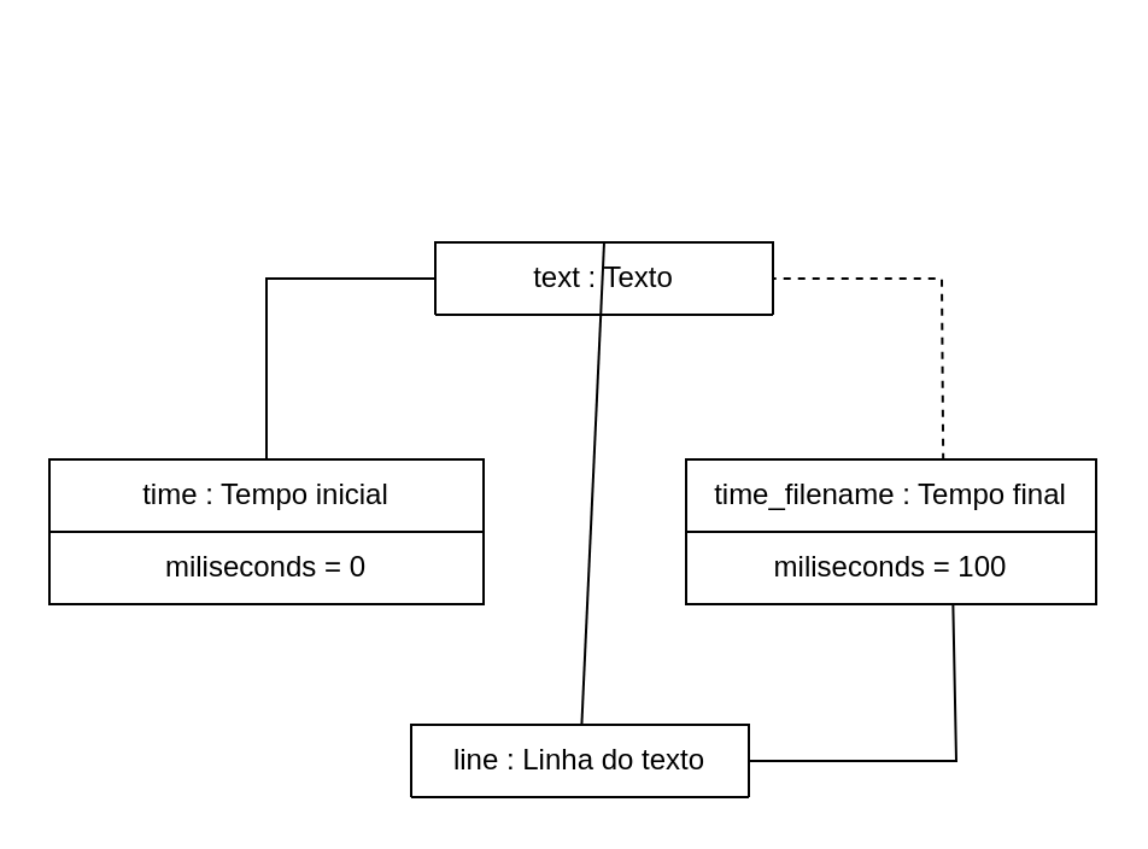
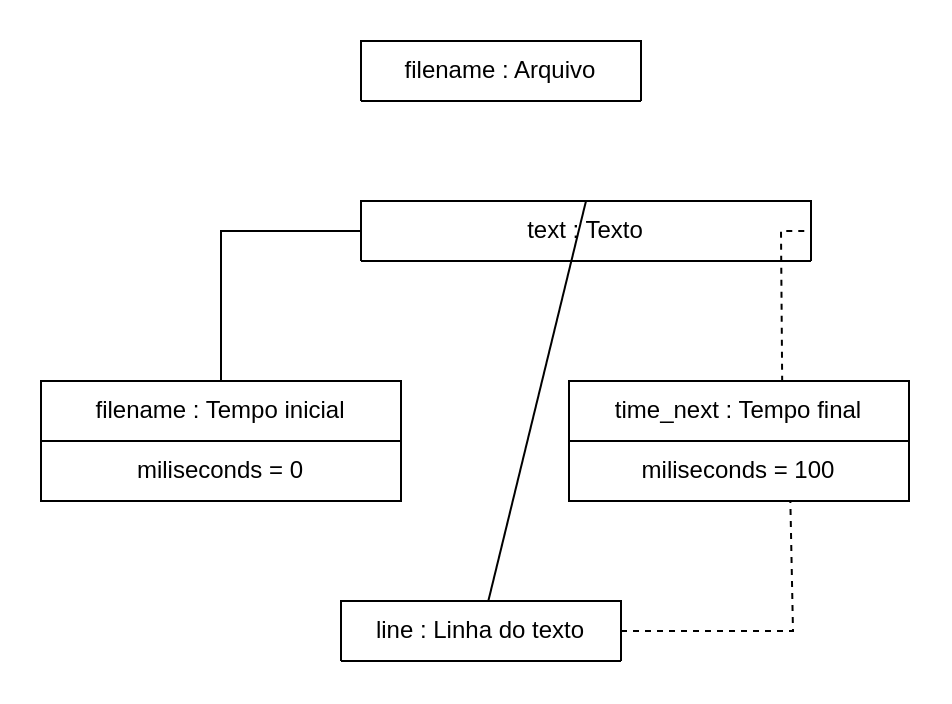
+ <mxCell id="2" value="filename : Arquivo" style="swimlane;fontStyle=0;childLayout=stackLayout;horizontal=1;startSize=30;horizontalStack=0;resizeParent=1;resizeParentMax=0;resizeLast=0;collapsible=1;marginBottom=0;whiteSpace=wrap;html=1;" parent="1" vertex="1"><mxGeometry x="180" y="20" width="140" height="30" as="geometry" /></mxCell>
- <mxCell id="3" value="text : Texto" style="swimlane;fontStyle=0;childLayout=stackLayout;horizontal=1;startSize=30;horizontalStack=0;resizeParent=1;resizeParentMax=0;resizeLast=0;collapsible=1;marginBottom=0;whiteSpace=wrap;html=1;" parent="1" vertex="1"><mxGeometry x="180" y="100" width="140" height="30" as="geometry" /></mxCell>
+ <mxCell id="3" value="text : Texto" style="swimlane;fontStyle=0;childLayout=stackLayout;horizontal=1;startSize=30;horizontalStack=0;resizeParent=1;resizeParentMax=0;resizeLast=0;collapsible=1;marginBottom=0;whiteSpace=wrap;html=1;" parent="1" vertex="1"><mxGeometry x="180" y="100" width="225" height="30" as="geometry" /></mxCell>
- <mxCell id="4" value="time : Tempo inicial" style="swimlane;fontStyle=0;childLayout=stackLayout;horizontal=1;startSize=30;horizontalStack=0;resizeParent=1;resizeParentMax=0;resizeLast=0;collapsible=1;marginBottom=0;whiteSpace=wrap;html=1;" parent="1" vertex="1"><mxGeometry x="20" y="190" width="180" height="60" as="geometry" /></mxCell>
+ <mxCell id="4" value="filename : Tempo inicial" style="swimlane;fontStyle=0;childLayout=stackLayout;horizontal=1;startSize=30;horizontalStack=0;resizeParent=1;resizeParentMax=0;resizeLast=0;collapsible=1;marginBottom=0;whiteSpace=wrap;html=1;" parent="1" vertex="1"><mxGeometry x="20" y="190" width="180" height="60" as="geometry" /></mxCell>
- <mxCell id="6" value="time_filename : Tempo final" style="swimlane;fontStyle=0;childLayout=stackLayout;horizontal=1;startSize=30;horizontalStack=0;resizeParent=1;resizeParentMax=0;resizeLast=0;collapsible=1;marginBottom=0;whiteSpace=wrap;html=1;" parent="1" vertex="1"><mxGeometry x="284" y="190" width="170" height="60" as="geometry" /></mxCell>
+ <mxCell id="6" value="time_next : Tempo final" style="swimlane;fontStyle=0;childLayout=stackLayout;horizontal=1;startSize=30;horizontalStack=0;resizeParent=1;resizeParentMax=0;resizeLast=0;collapsible=1;marginBottom=0;whiteSpace=wrap;html=1;" parent="1" vertex="1"><mxGeometry x="284" y="190" width="170" height="60" as="geometry" /></mxCell>
- <mxCell id="12" value="" style="endArrow=none;html=1;rounded=0;exitX=1;exitY=0.5;exitDx=0;exitDy=0;entryX=0.651;entryY=0.988;entryDx=0;entryDy=0;entryPerimeter=0;" parent="1" source="8" target="7" edge="1"><mxGeometry width="50" height="50" relative="1" as="geometry"><mxPoint x="330" y="300" as="sourcePoint" /><mxPoint x="380" y="250" as="targetPoint" /><Array as="points"><mxPoint x="396" y="315" /></Array></mxGeometry></mxCell>
+ <mxCell id="12" value="" style="endArrow=none;html=1;rounded=0;exitX=1;exitY=0.5;exitDx=0;exitDy=0;entryX=0.651;entryY=0.988;entryDx=0;entryDy=0;entryPerimeter=0;dashed=1;" parent="1" source="8" target="7" edge="1"><mxGeometry width="50" height="50" relative="1" as="geometry"><mxPoint x="330" y="300" as="sourcePoint" /><mxPoint x="380" y="250" as="targetPoint" /><Array as="points"><mxPoint x="396" y="315" /></Array></mxGeometry></mxCell>
